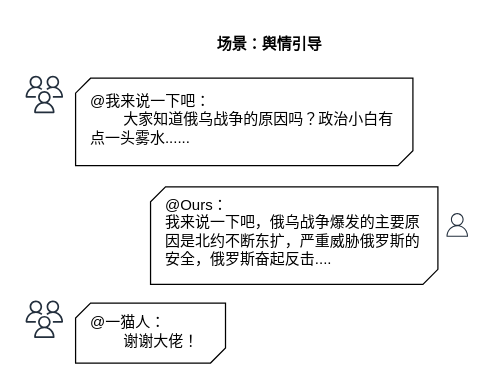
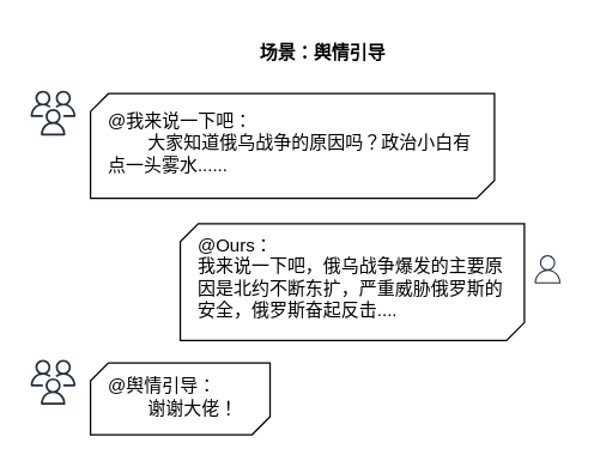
- <mxCell id="10" value="@一猫人：&lt;div&gt;&lt;span style=&quot;background-color: initial;&quot;&gt;&lt;span style=&quot;white-space: pre;&quot;&gt;&#09;&lt;/span&gt;谢谢大佬！&lt;/span&gt;&lt;/div&gt;" style="text;html=1;align=left;verticalAlign=middle;whiteSpace=wrap;rounded=0;" vertex="1" parent="1"><mxGeometry x="70" y="240" width="250" height="50" as="geometry" /></mxCell>
+ <mxCell id="10" value="@舆情引导：&lt;div&gt;&lt;span style=&quot;background-color: initial;&quot;&gt;&lt;span style=&quot;white-space: pre;&quot;&gt;&#09;&lt;/span&gt;谢谢大佬！&lt;/span&gt;&lt;/div&gt;" style="text;html=1;align=left;verticalAlign=middle;whiteSpace=wrap;rounded=0;" vertex="1" parent="1"><mxGeometry x="70" y="240" width="250" height="50" as="geometry" /></mxCell>
